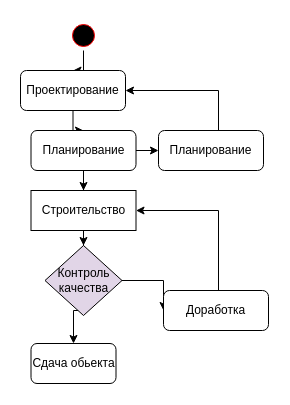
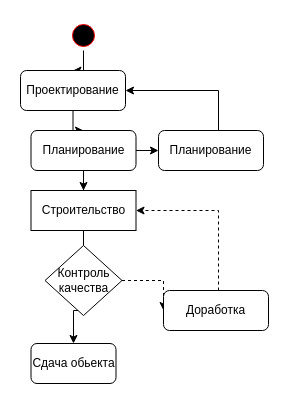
- <mxCell id="15" style="edgeStyle=orthogonalEdgeStyle;rounded=0;orthogonalLoop=1;jettySize=auto;html=1;entryX=1;entryY=0.5;entryDx=0;entryDy=0;" edge="1" parent="1" source="16" target="10"><mxGeometry relative="1" as="geometry"><Array as="points"><mxPoint x="218" y="210" /></Array></mxGeometry></mxCell>
+ <mxCell id="15" style="edgeStyle=orthogonalEdgeStyle;rounded=0;orthogonalLoop=1;jettySize=auto;html=1;entryX=1;entryY=0.5;entryDx=0;entryDy=0;dashed=1;" edge="1" parent="1" source="16" target="10"><mxGeometry relative="1" as="geometry"><Array as="points"><mxPoint x="218" y="210" /></Array></mxGeometry></mxCell>
- <mxCell id="9" style="edgeStyle=orthogonalEdgeStyle;rounded=0;orthogonalLoop=1;jettySize=auto;html=1;entryX=0.5;entryY=0;entryDx=0;entryDy=0;" edge="1" parent="1" source="10" target="18"><mxGeometry relative="1" as="geometry"><mxPoint x="83" y="250" as="targetPoint" /></mxGeometry></mxCell>
+ <mxCell id="9" style="edgeStyle=orthogonalEdgeStyle;rounded=0;orthogonalLoop=1;jettySize=auto;html=1;entryX=0.5;entryY=0;entryDx=0;entryDy=0;endArrow=none;" edge="1" parent="1" source="10" target="18"><mxGeometry relative="1" as="geometry"><mxPoint x="83" y="250" as="targetPoint" /></mxGeometry></mxCell>
- <mxCell id="18" value="Контроль качества" style="rhombus;whiteSpace=wrap;html=1;fillColor=#e1d5e7;" vertex="1" parent="1"><mxGeometry x="44.5" y="245" width="77" height="70" as="geometry" /></mxCell>
+ <mxCell id="18" value="Контроль качества" style="rhombus;whiteSpace=wrap;html=1;" vertex="1" parent="1"><mxGeometry x="44.5" y="245" width="77" height="70" as="geometry" /></mxCell>
- <mxCell id="13" style="edgeStyle=orthogonalEdgeStyle;rounded=0;orthogonalLoop=1;jettySize=auto;html=1;entryX=0;entryY=0.5;entryDx=0;entryDy=0;exitX=1;exitY=0.5;exitDx=0;exitDy=0;" edge="1" parent="1" source="18" target="16"><mxGeometry relative="1" as="geometry"><mxPoint x="118" y="280" as="sourcePoint" /><Array as="points"><mxPoint x="121" y="280" /></Array></mxGeometry></mxCell>
+ <mxCell id="13" style="edgeStyle=orthogonalEdgeStyle;rounded=0;orthogonalLoop=1;jettySize=auto;html=1;entryX=0;entryY=0.5;entryDx=0;entryDy=0;exitX=1;exitY=0.5;exitDx=0;exitDy=0;dashed=1;" edge="1" parent="1" source="18" target="16"><mxGeometry relative="1" as="geometry"><mxPoint x="118" y="280" as="sourcePoint" /><Array as="points"><mxPoint x="121" y="280" /></Array></mxGeometry></mxCell>
